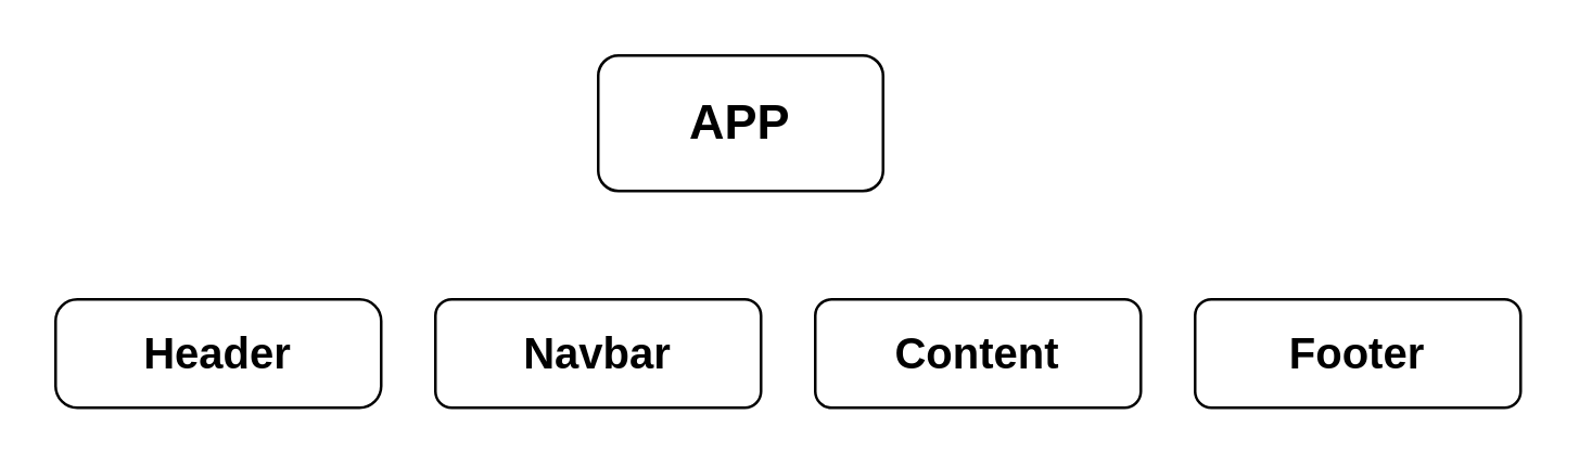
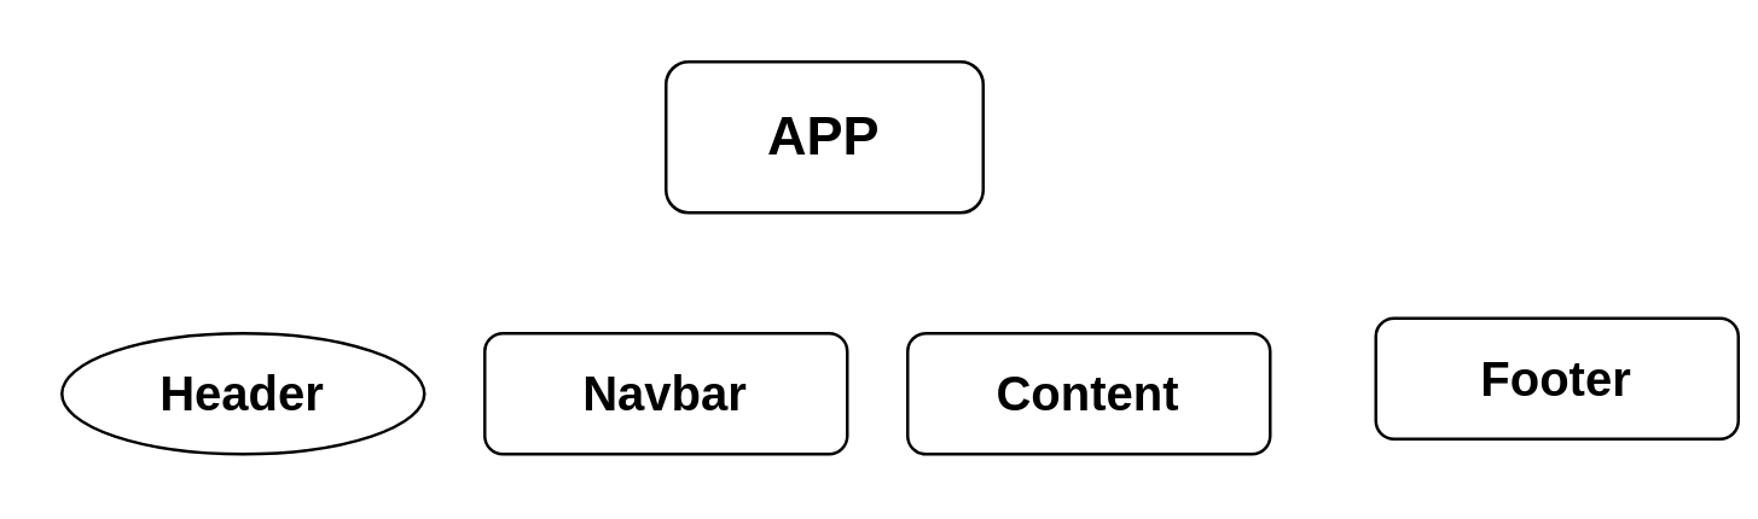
- <mxCell id="2" value="&lt;font style=&quot;font-size: 16px&quot;&gt;&lt;b&gt;Header&lt;/b&gt;&lt;/font&gt;" style="rounded=1;whiteSpace=wrap;html=1;arcSize=20;" vertex="1" parent="1"><mxGeometry x="20" y="110" width="120" height="40" as="geometry" /></mxCell>
+ <mxCell id="2" value="&lt;font style=&quot;font-size: 16px&quot;&gt;&lt;b&gt;Header&lt;/b&gt;&lt;/font&gt;" style="ellipse;whiteSpace=wrap;html=1;arcSize=20;" vertex="1" parent="1"><mxGeometry x="20" y="110" width="120" height="40" as="geometry" /></mxCell>
- <mxCell id="5" value="&lt;b&gt;&lt;font style=&quot;font-size: 16px&quot;&gt;Footer&lt;/font&gt;&lt;/b&gt;" style="rounded=1;whiteSpace=wrap;html=1;" vertex="1" parent="1"><mxGeometry x="440" y="110" width="120" height="40" as="geometry" /></mxCell>
+ <mxCell id="5" value="&lt;b&gt;&lt;font style=&quot;font-size: 16px&quot;&gt;Footer&lt;/font&gt;&lt;/b&gt;" style="rounded=1;whiteSpace=wrap;html=1;" vertex="1" parent="1"><mxGeometry x="455" y="105" width="120" height="40" as="geometry" /></mxCell>
